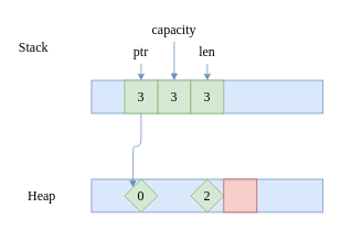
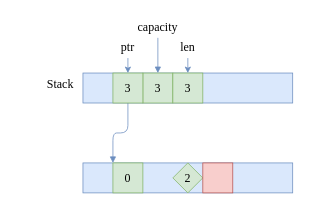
- <mxCell id="8" value="Stack" style="text;html=1;align=center;verticalAlign=middle;whiteSpace=wrap;rounded=0;fontFamily=Ubuntu;fontSize=16;fontStyle=0;" vertex="1" parent="1"><mxGeometry x="10" y="42" width="60" height="30" as="geometry" /></mxCell>
+ <mxCell id="8" value="Stack" style="text;html=1;align=center;verticalAlign=middle;whiteSpace=wrap;rounded=0;fontFamily=Ubuntu;fontSize=16;fontStyle=0;" vertex="1" parent="1"><mxGeometry x="50" y="97" width="60" height="30" as="geometry" /></mxCell>
- <mxCell id="7" value="Heap" style="text;html=1;align=center;verticalAlign=middle;whiteSpace=wrap;rounded=0;fontFamily=Ubuntu;fontSize=16;fontStyle=0;" vertex="1" parent="1"><mxGeometry x="20" y="222" width="60" height="30" as="geometry" /></mxCell>
- <mxCell id="4" value="0" style="rhombus;whiteSpace=wrap;html=1;shadow=0;strokeColor=#82b366;strokeWidth=1;fontFamily=Ubuntu;fontSize=16;fontStyle=0;fillColor=#d5e8d4;" vertex="1" parent="3"><mxGeometry width="40" height="40" as="geometry" /></mxCell>
+ <mxCell id="4" value="0" style="rounded=0;whiteSpace=wrap;html=1;shadow=0;strokeColor=#82b366;strokeWidth=1;fontFamily=Ubuntu;fontSize=16;fontStyle=0;fillColor=#d5e8d4;" vertex="1" parent="3"><mxGeometry width="40" height="40" as="geometry" /></mxCell>
